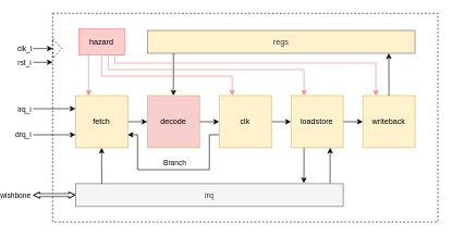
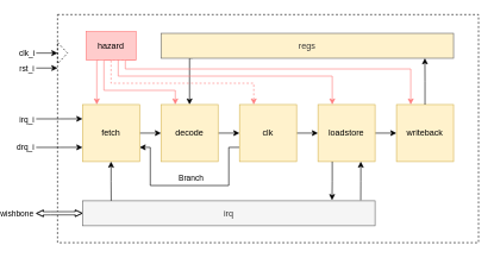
- <mxCell id="25" style="edgeStyle=orthogonalEdgeStyle;rounded=0;orthogonalLoop=1;jettySize=auto;html=1;exitX=0.75;exitY=1;exitDx=0;exitDy=0;entryX=0.25;entryY=0;entryDx=0;entryDy=0;strokeColor=#FF7C7C;" parent="3" source="28" target="16" edge="1"><mxGeometry relative="1" as="geometry"><Array as="points"><mxPoint x="40" y="39.5" /><mxPoint x="40" y="72.5" /><mxPoint x="240" y="72.5" /></Array></mxGeometry></mxCell>
+ <mxCell id="25" style="edgeStyle=orthogonalEdgeStyle;rounded=0;orthogonalLoop=1;jettySize=auto;html=1;exitX=0.75;exitY=1;exitDx=0;exitDy=0;entryX=0.25;entryY=0;entryDx=0;entryDy=0;strokeColor=#FF7C7C;dashed=1;" parent="3" source="28" target="16" edge="1"><mxGeometry relative="1" as="geometry"><Array as="points"><mxPoint x="40" y="39.5" /><mxPoint x="40" y="72.5" /><mxPoint x="240" y="72.5" /></Array></mxGeometry></mxCell>
+ <mxCell id="24" style="edgeStyle=orthogonalEdgeStyle;rounded=0;orthogonalLoop=1;jettySize=auto;html=1;exitX=0.5;exitY=1;exitDx=0;exitDy=0;entryX=0.25;entryY=0;entryDx=0;entryDy=0;strokeColor=#FF7C7C;" parent="3" source="28" target="12" edge="1"><mxGeometry relative="1" as="geometry"><Array as="points"><mxPoint x="30" y="39.5" /><mxPoint x="30" y="82.5" /><mxPoint x="130" y="82.5" /></Array></mxGeometry></mxCell>
- <mxCell id="12" value="decode" style="whiteSpace=wrap;html=1;aspect=fixed;fillColor=#f8cecc;strokeColor=#d6b656;" parent="3" vertex="1"><mxGeometry x="110" y="102.5" width="80" height="80" as="geometry" /></mxCell>
+ <mxCell id="12" value="decode" style="whiteSpace=wrap;html=1;aspect=fixed;fillColor=#fff2cc;strokeColor=#d6b656;" parent="3" vertex="1"><mxGeometry x="110" y="102.5" width="80" height="80" as="geometry" /></mxCell>
